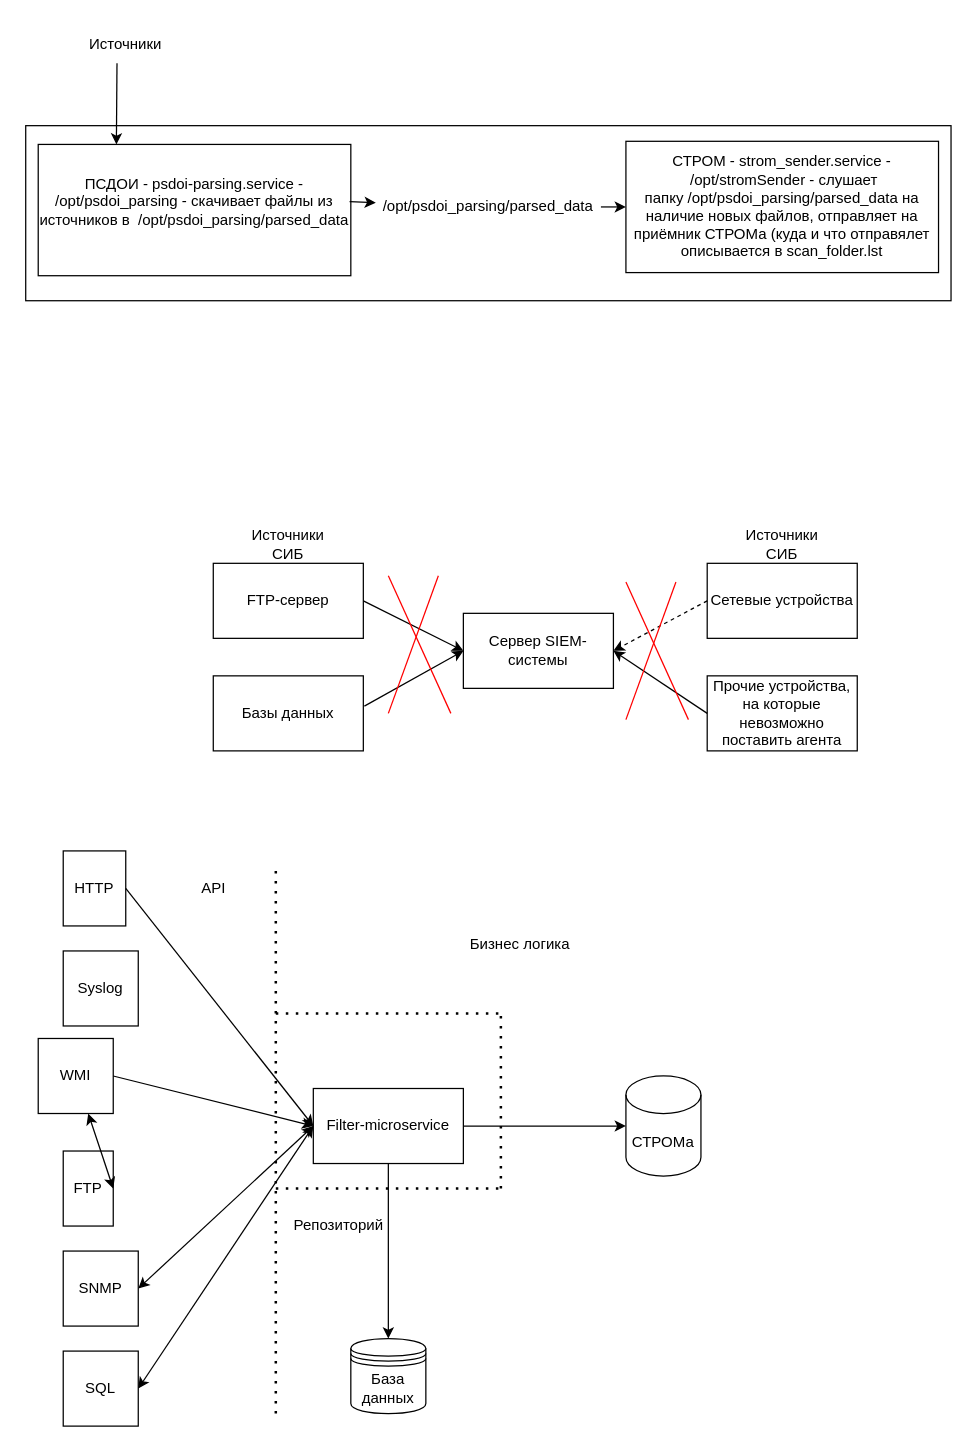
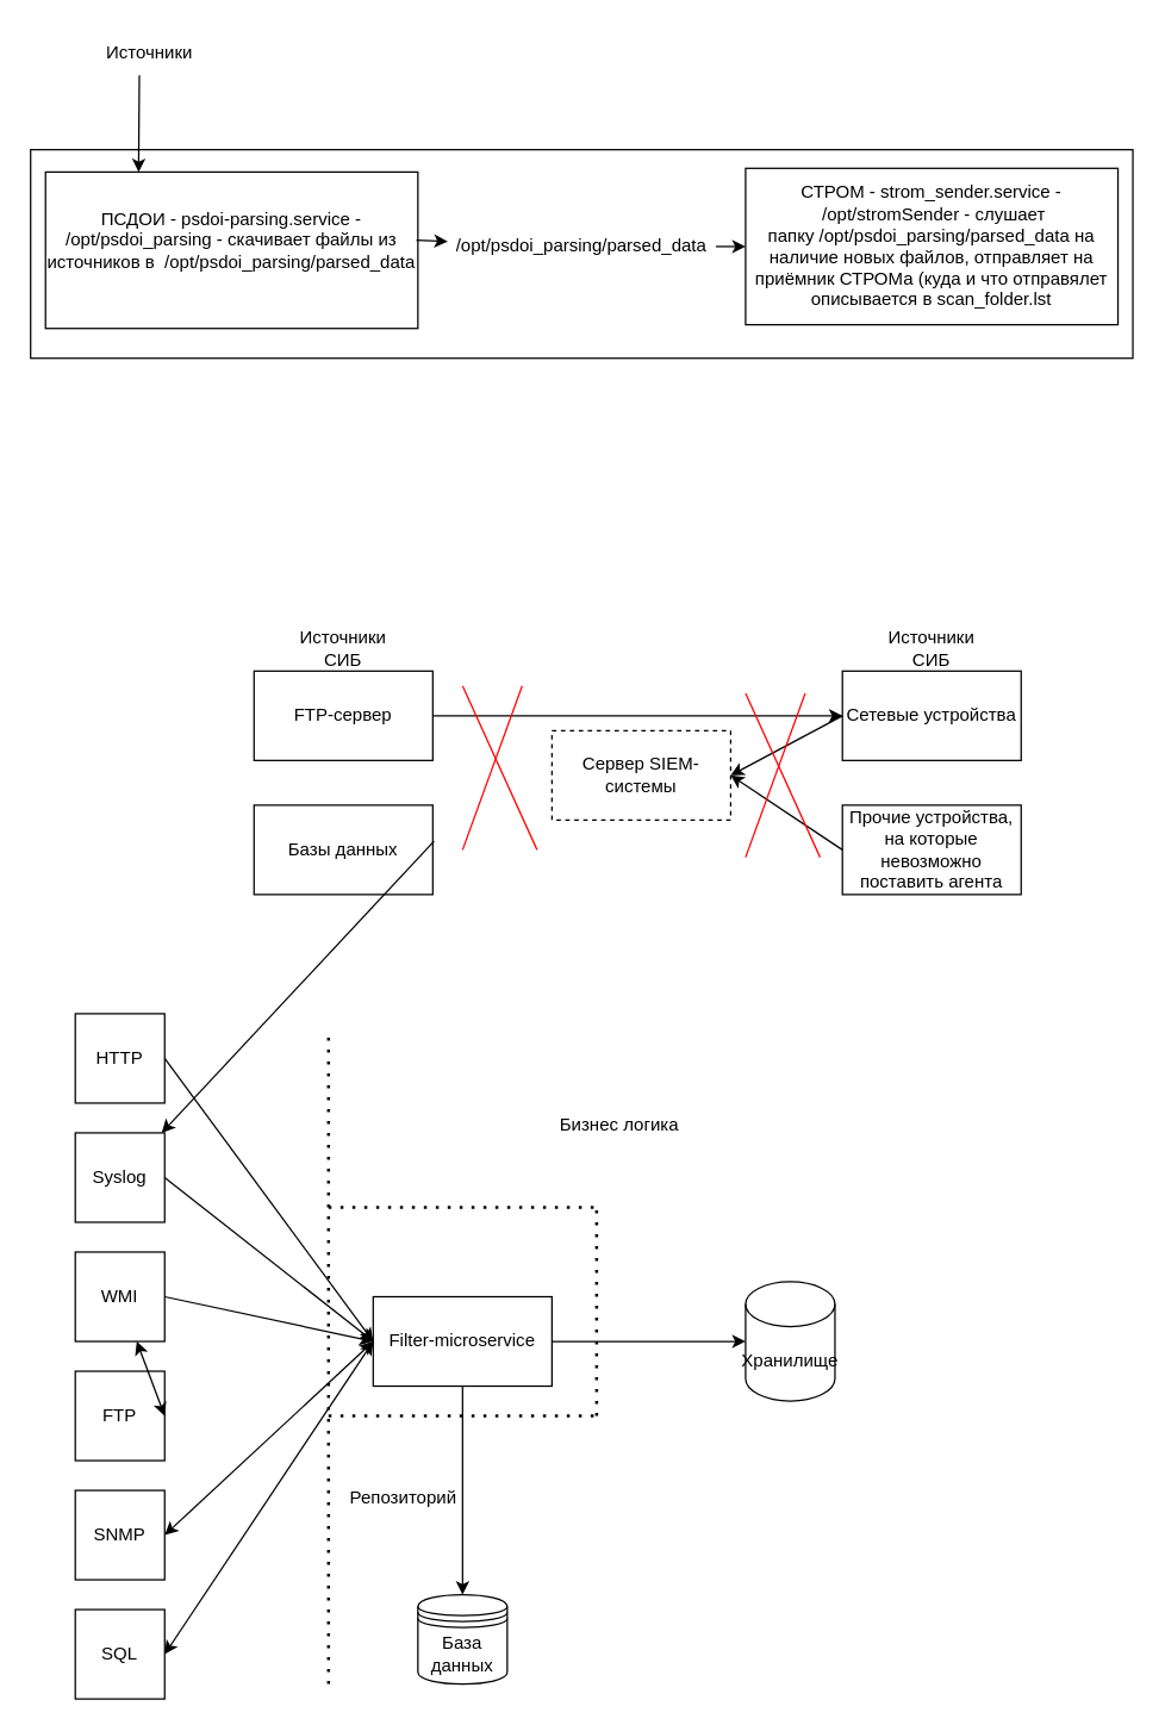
- <mxCell id="17" value="" style="endArrow=classic;html=1;rounded=0;exitX=1;exitY=0.5;exitDx=0;exitDy=0;entryX=0;entryY=0.5;entryDx=0;entryDy=0;" parent="1" source="13" target="14" edge="1"><mxGeometry width="50" height="50" relative="1" as="geometry"><mxPoint x="280" y="580" as="sourcePoint" /><mxPoint x="330" y="530" as="targetPoint" /></mxGeometry></mxCell>
+ <mxCell id="17" value="" style="endArrow=classic;html=1;rounded=0;exitX=1;exitY=0.5;exitDx=0;exitDy=0;" parent="1" source="13" target="10" edge="1"><mxGeometry width="50" height="50" relative="1" as="geometry"><mxPoint x="280" y="580" as="sourcePoint" /><mxPoint x="330" y="530" as="targetPoint" /></mxGeometry></mxCell>
- <mxCell id="19" value="" style="endArrow=classic;html=1;rounded=0;exitX=0;exitY=0.5;exitDx=0;exitDy=0;entryX=1;entryY=0.5;entryDx=0;entryDy=0;dashed=1;" parent="1" source="10" target="14" edge="1"><mxGeometry width="50" height="50" relative="1" as="geometry"><mxPoint x="240" y="450" as="sourcePoint" /><mxPoint x="290" y="400" as="targetPoint" /></mxGeometry></mxCell>
+ <mxCell id="19" value="" style="endArrow=classic;html=1;rounded=0;exitX=0;exitY=0.5;exitDx=0;exitDy=0;entryX=1;entryY=0.5;entryDx=0;entryDy=0;" parent="1" source="10" target="14" edge="1"><mxGeometry width="50" height="50" relative="1" as="geometry"><mxPoint x="240" y="450" as="sourcePoint" /><mxPoint x="290" y="400" as="targetPoint" /></mxGeometry></mxCell>
- <mxCell id="14" value="Сервер SIEM-системы" style="rounded=0;whiteSpace=wrap;html=1;" parent="1" vertex="1"><mxGeometry x="370" y="490" width="120" height="60" as="geometry" /></mxCell>
+ <mxCell id="14" value="Сервер SIEM-системы" style="rounded=0;whiteSpace=wrap;html=1;dashed=1;" parent="1" vertex="1"><mxGeometry x="370" y="490" width="120" height="60" as="geometry" /></mxCell>
- <mxCell id="16" value="" style="endArrow=classic;html=1;rounded=0;entryX=0;entryY=0.5;entryDx=0;entryDy=0;exitX=1.007;exitY=0.403;exitDx=0;exitDy=0;exitPerimeter=0;" parent="1" source="15" target="14" edge="1"><mxGeometry width="50" height="50" relative="1" as="geometry"><mxPoint x="210" y="650" as="sourcePoint" /><mxPoint x="260" y="600" as="targetPoint" /></mxGeometry></mxCell>
+ <mxCell id="16" value="" style="endArrow=classic;html=1;rounded=0;exitX=1.007;exitY=0.403;exitDx=0;exitDy=0;exitPerimeter=0;" parent="1" source="15" target="26" edge="1"><mxGeometry width="50" height="50" relative="1" as="geometry"><mxPoint x="210" y="650" as="sourcePoint" /><mxPoint x="260" y="600" as="targetPoint" /></mxGeometry></mxCell>
- <mxCell id="25" value="HTTP" style="rounded=0;whiteSpace=wrap;html=1;" vertex="1" parent="1"><mxGeometry x="50" y="680" width="50" height="60" as="geometry" /></mxCell>
+ <mxCell id="25" value="HTTP" style="rounded=0;whiteSpace=wrap;html=1;" vertex="1" parent="1"><mxGeometry x="50" y="680" width="60" height="60" as="geometry" /></mxCell>
- <mxCell id="44" value="API" style="text;html=1;align=center;verticalAlign=middle;resizable=0;points=[];autosize=1;strokeColor=none;fillColor=none;" vertex="1" parent="1"><mxGeometry x="150" y="695" width="40" height="30" as="geometry" /></mxCell>
+ <mxCell id="37" value="" style="endArrow=classic;html=1;rounded=0;exitX=1;exitY=0.5;exitDx=0;exitDy=0;entryX=0;entryY=0.5;entryDx=0;entryDy=0;" edge="1" parent="1" source="26" target="31"><mxGeometry width="50" height="50" relative="1" as="geometry"><mxPoint x="160" y="930" as="sourcePoint" /><mxPoint x="210" y="880" as="targetPoint" /></mxGeometry></mxCell>
- <mxCell id="30" value="WMI" style="rounded=0;whiteSpace=wrap;html=1;" vertex="1" parent="1"><mxGeometry x="30" y="830" width="60" height="60" as="geometry" /></mxCell>
+ <mxCell id="30" value="WMI" style="rounded=0;whiteSpace=wrap;html=1;" vertex="1" parent="1"><mxGeometry x="50" y="840" width="60" height="60" as="geometry" /></mxCell>
- <mxCell id="33" value="СТРОМа" style="shape=cylinder3;whiteSpace=wrap;html=1;boundedLbl=1;backgroundOutline=1;size=15;" vertex="1" parent="1"><mxGeometry x="500" y="860" width="60" height="80" as="geometry" /></mxCell>
+ <mxCell id="33" value="Хранилище" style="shape=cylinder3;whiteSpace=wrap;html=1;boundedLbl=1;backgroundOutline=1;size=15;" vertex="1" parent="1"><mxGeometry x="500" y="860" width="60" height="80" as="geometry" /></mxCell>
- <mxCell id="27" value="FTP" style="rounded=0;whiteSpace=wrap;html=1;" vertex="1" parent="1"><mxGeometry x="50" y="920" width="40" height="60" as="geometry" /></mxCell>
+ <mxCell id="27" value="FTP" style="rounded=0;whiteSpace=wrap;html=1;" vertex="1" parent="1"><mxGeometry x="50" y="920" width="60" height="60" as="geometry" /></mxCell>
- <mxCell id="48" value="Репозиторий" style="text;html=1;align=center;verticalAlign=middle;resizable=0;points=[];autosize=1;strokeColor=none;fillColor=none;" vertex="1" parent="1"><mxGeometry x="220" y="965" width="100" height="30" as="geometry" /></mxCell>
+ <mxCell id="48" value="Репозиторий" style="text;html=1;align=center;verticalAlign=middle;resizable=0;points=[];autosize=1;strokeColor=none;fillColor=none;" vertex="1" parent="1"><mxGeometry x="220" y="990" width="100" height="30" as="geometry" /></mxCell>
